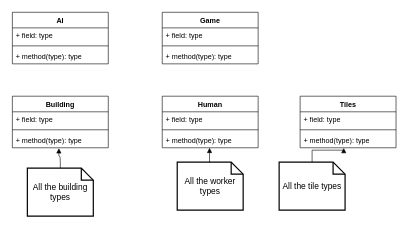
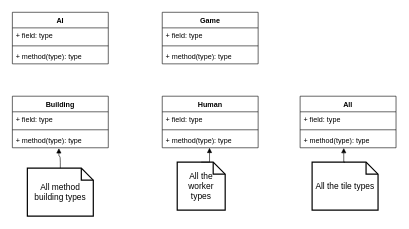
- <mxCell id="19" value="Tiles" style="swimlane;fontStyle=1;align=center;verticalAlign=top;childLayout=stackLayout;horizontal=1;startSize=26;horizontalStack=0;resizeParent=1;resizeParentMax=0;resizeLast=0;collapsible=1;marginBottom=0;whiteSpace=wrap;html=1;labelBackgroundColor=none;rounded=0;" parent="1" vertex="1"><mxGeometry x="500" y="160" width="160" height="86" as="geometry" /></mxCell>
+ <mxCell id="19" value="All" style="swimlane;fontStyle=1;align=center;verticalAlign=top;childLayout=stackLayout;horizontal=1;startSize=26;horizontalStack=0;resizeParent=1;resizeParentMax=0;resizeLast=0;collapsible=1;marginBottom=0;whiteSpace=wrap;html=1;labelBackgroundColor=none;rounded=0;" parent="1" vertex="1"><mxGeometry x="500" y="160" width="160" height="86" as="geometry" /></mxCell>
- <mxCell id="18" value="All the worker types" style="shape=note;strokeWidth=2;fontSize=14;size=20;whiteSpace=wrap;html=1;labelBackgroundColor=none;rounded=0;" parent="1" vertex="1"><mxGeometry x="295" y="270" width="110.0" height="80" as="geometry" /></mxCell>
+ <mxCell id="18" value="All the worker types" style="shape=note;strokeWidth=2;fontSize=14;size=20;whiteSpace=wrap;html=1;labelBackgroundColor=none;rounded=0;" parent="1" vertex="1"><mxGeometry x="295" y="270" width="80" height="80" as="geometry" /></mxCell>
- <mxCell id="24" value="All the tile types" style="shape=note;strokeWidth=2;fontSize=14;size=20;whiteSpace=wrap;html=1;labelBackgroundColor=none;rounded=0;" parent="1" vertex="1"><mxGeometry x="465" y="270" width="110.0" height="80" as="geometry" /></mxCell>
+ <mxCell id="24" value="All the tile types" style="shape=note;strokeWidth=2;fontSize=14;size=20;whiteSpace=wrap;html=1;labelBackgroundColor=none;rounded=0;" parent="1" vertex="1"><mxGeometry x="520" y="270" width="110.0" height="80" as="geometry" /></mxCell>
- <mxCell id="26" value="All the building types" style="shape=note;strokeWidth=2;fontSize=14;size=20;whiteSpace=wrap;html=1;labelBackgroundColor=none;rounded=0;" parent="1" vertex="1"><mxGeometry x="45" y="280" width="110.0" height="80" as="geometry" /></mxCell>
+ <mxCell id="26" value="All method building types" style="shape=note;strokeWidth=2;fontSize=14;size=20;whiteSpace=wrap;html=1;labelBackgroundColor=none;rounded=0;" parent="1" vertex="1"><mxGeometry x="45" y="280" width="110.0" height="80" as="geometry" /></mxCell>
